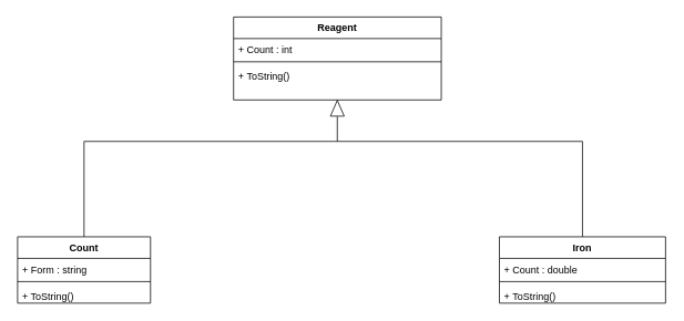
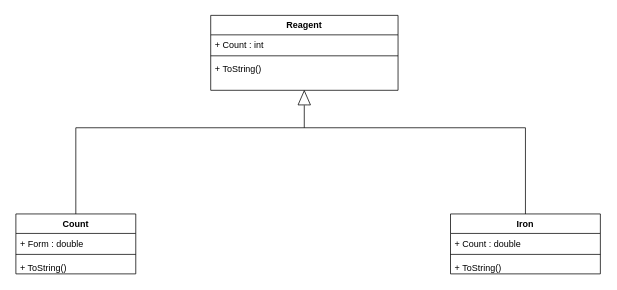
- <mxCell id="7" value="+ Form : string" style="text;strokeColor=none;fillColor=none;align=left;verticalAlign=top;spacingLeft=4;spacingRight=4;overflow=hidden;rotatable=0;points=[[0,0.5],[1,0.5]];portConstraint=eastwest;" parent="6" vertex="1"><mxGeometry y="26" width="160" height="24" as="geometry" /></mxCell>
+ <mxCell id="7" value="+ Form : double" style="text;strokeColor=none;fillColor=none;align=left;verticalAlign=top;spacingLeft=4;spacingRight=4;overflow=hidden;rotatable=0;points=[[0,0.5],[1,0.5]];portConstraint=eastwest;" parent="6" vertex="1"><mxGeometry y="26" width="160" height="24" as="geometry" /></mxCell>
